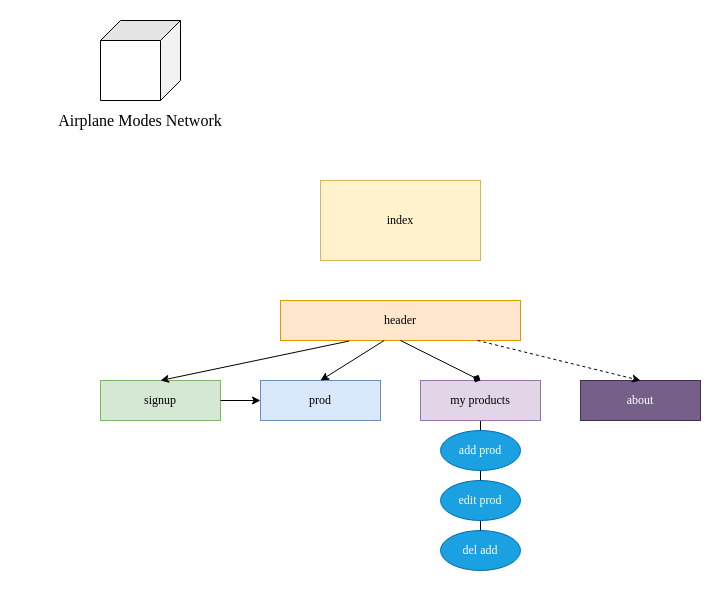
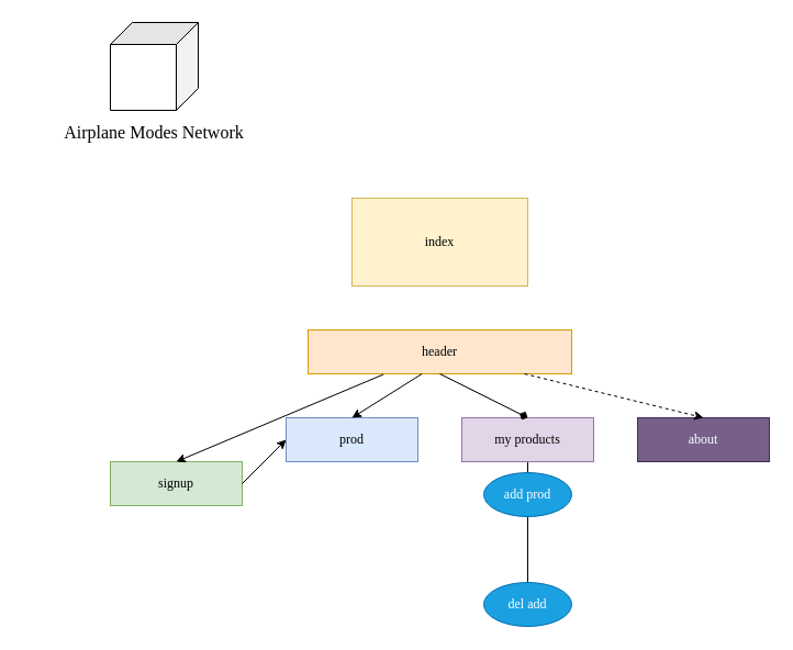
- <mxCell id="5" value="signup" style="rounded=0;whiteSpace=wrap;html=1;fillColor=#d5e8d4;strokeColor=#82b366;fontFamily=Ubuntu;fontSource=https%3A%2F%2Ffonts.googleapis.com%2Fcss%3Ffamily%3DUbuntu;" vertex="1" parent="1"><mxGeometry x="100" y="380" width="120" height="40" as="geometry" /></mxCell>
+ <mxCell id="5" value="signup" style="rounded=0;whiteSpace=wrap;html=1;fillColor=#d5e8d4;strokeColor=#82b366;fontFamily=Ubuntu;fontSource=https%3A%2F%2Ffonts.googleapis.com%2Fcss%3Ffamily%3DUbuntu;" vertex="1" parent="1"><mxGeometry x="100" y="420" width="120" height="40" as="geometry" /></mxCell>
- <mxCell id="15" value="edit prod" style="ellipse;whiteSpace=wrap;html=1;fillColor=#1ba1e2;strokeColor=#006EAF;fontColor=#ffffff;fontFamily=Ubuntu;fontSource=https%3A%2F%2Ffonts.googleapis.com%2Fcss%3Ffamily%3DUbuntu;" vertex="1" parent="1"><mxGeometry x="440" y="480" width="80" height="40" as="geometry" /></mxCell>
